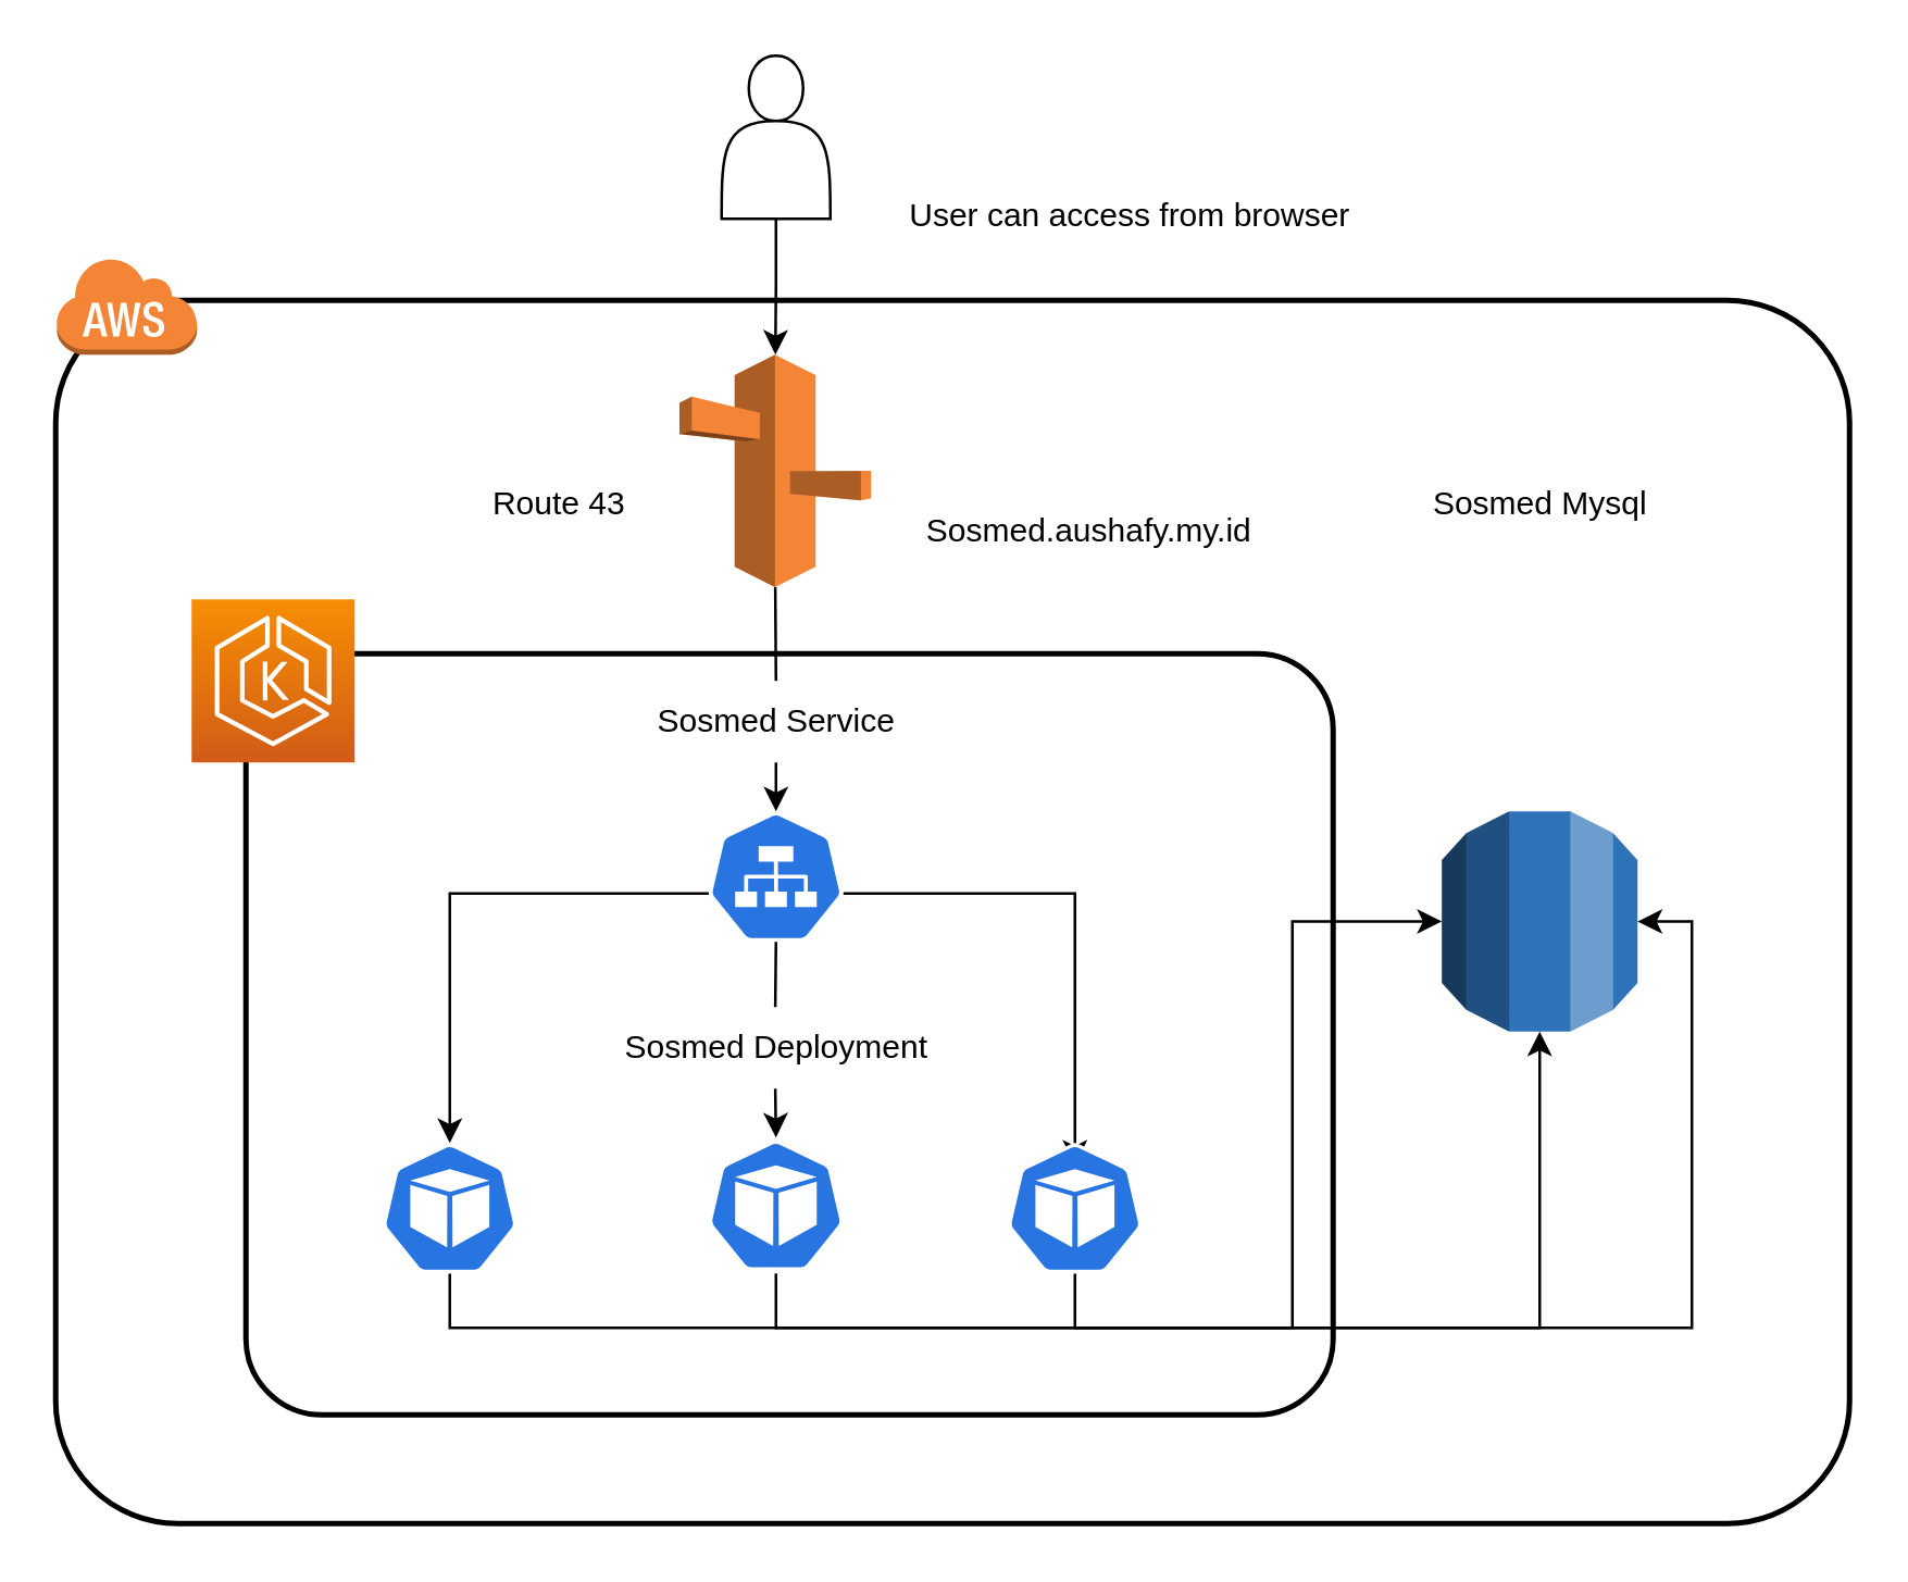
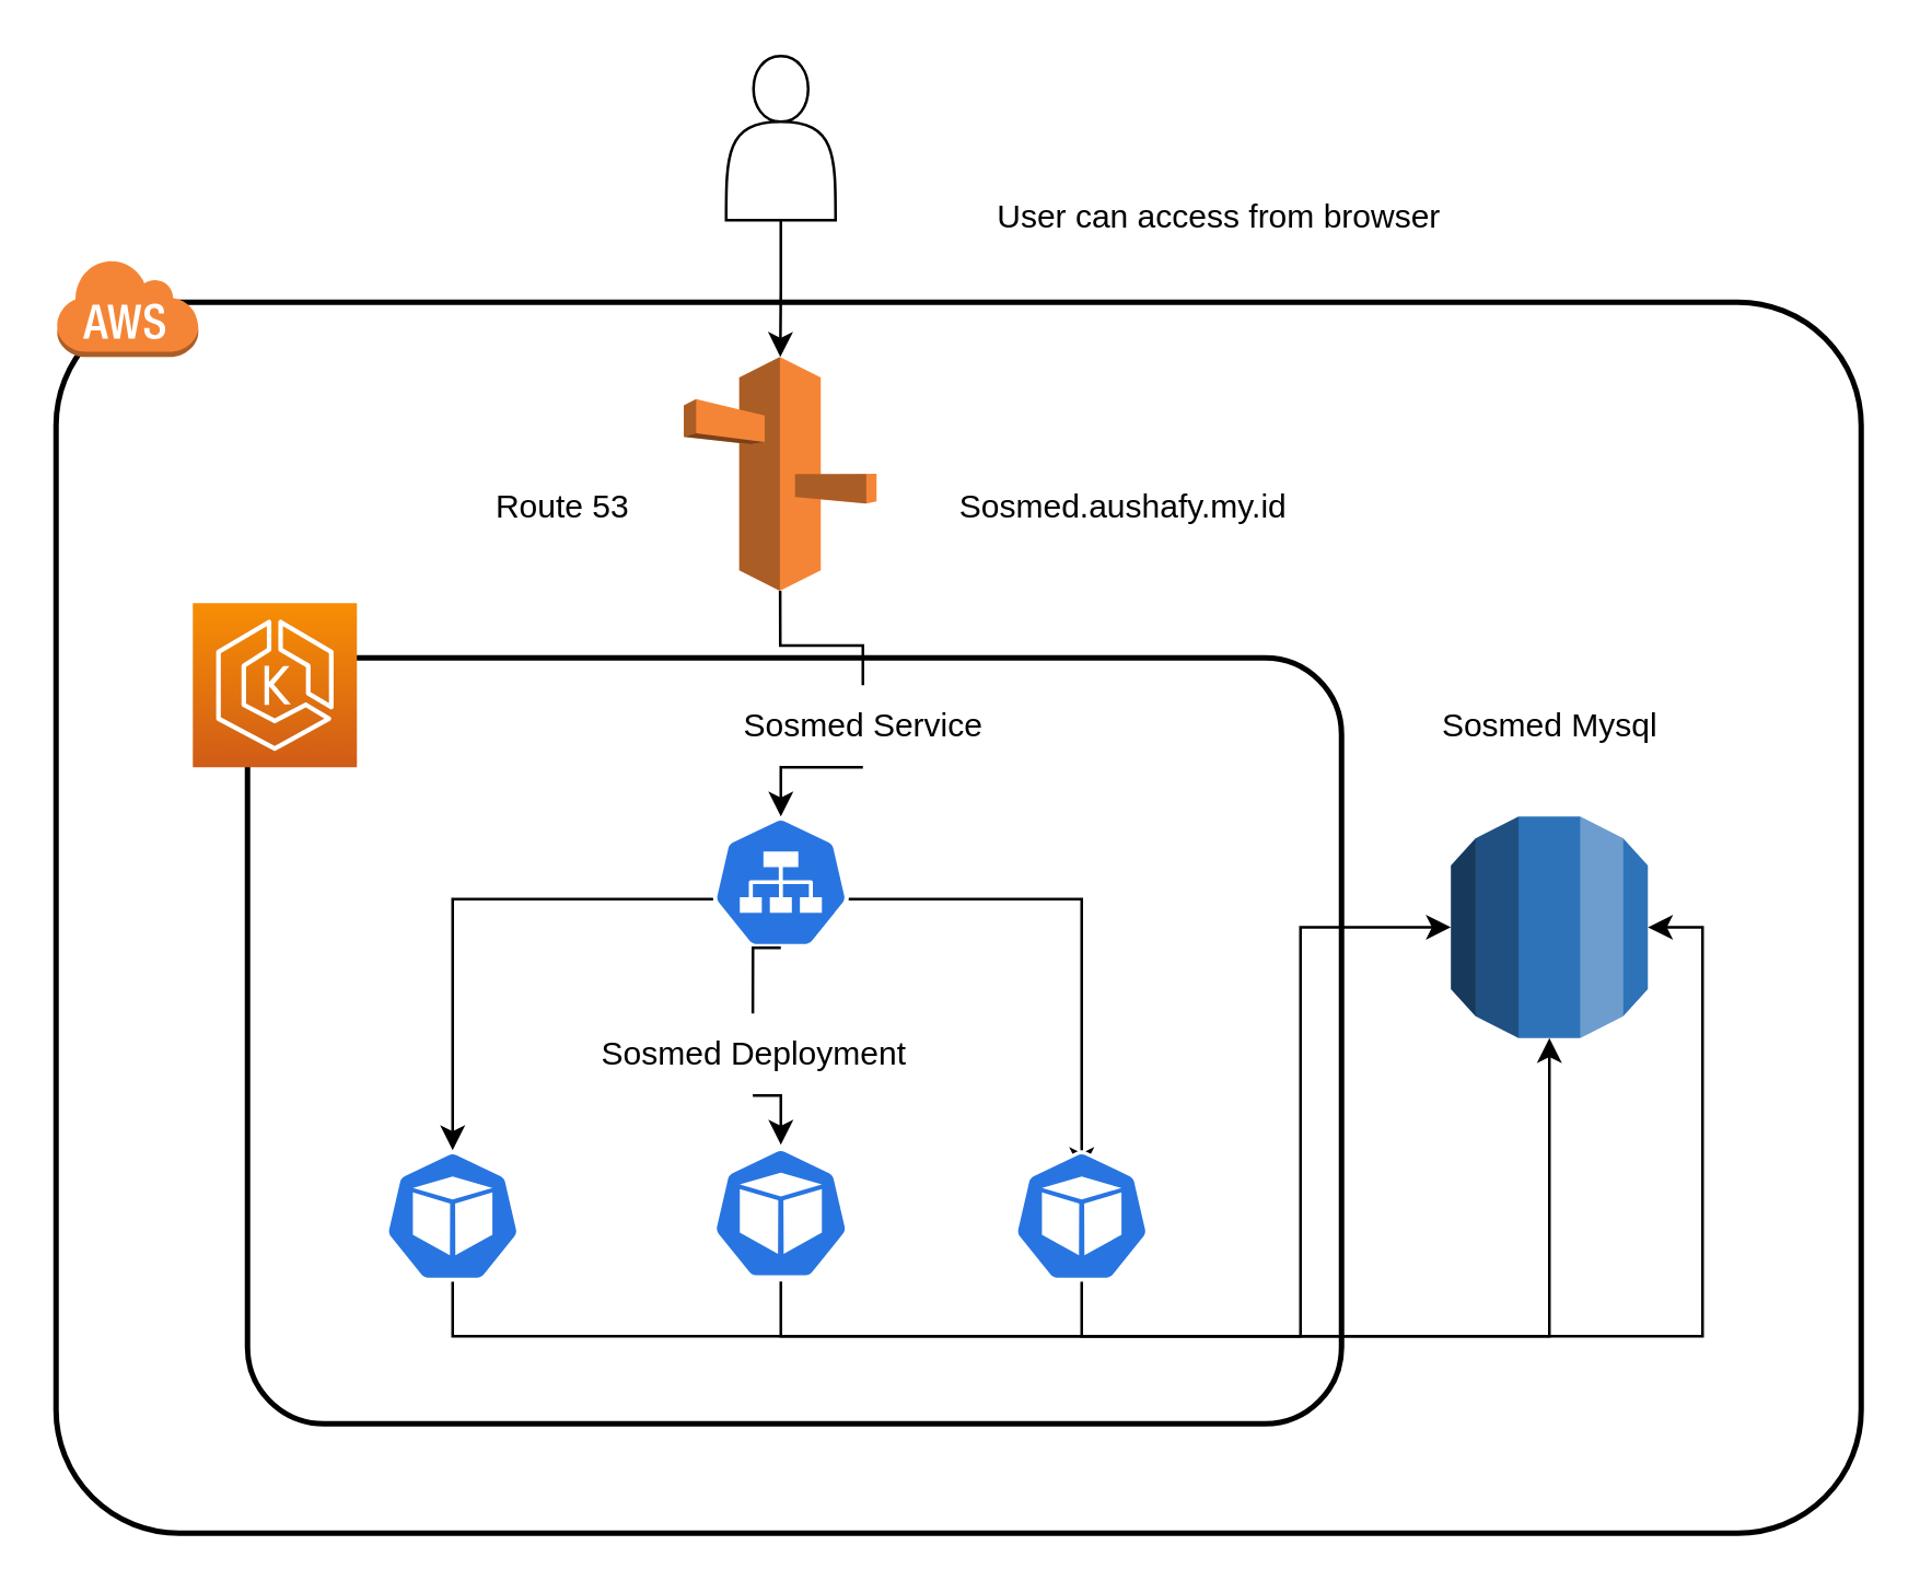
- <mxCell id="28" value="User can access from browser" style="text;html=1;align=center;verticalAlign=middle;resizable=0;points=[];autosize=1;strokeColor=none;fillColor=none;" vertex="1" parent="1"><mxGeometry x="320" y="64" width="190" height="30" as="geometry" /></mxCell>
+ <mxCell id="28" value="User can access from browser" style="text;html=1;align=center;verticalAlign=middle;resizable=0;points=[];autosize=1;strokeColor=none;fillColor=none;" vertex="1" parent="1"><mxGeometry x="350" y="64" width="190" height="30" as="geometry" /></mxCell>
- <mxCell id="20" value="Route 43" style="text;html=1;align=center;verticalAlign=middle;resizable=0;points=[];autosize=1;strokeColor=none;fillColor=none;" vertex="1" parent="1"><mxGeometry x="170" y="170" width="70" height="30" as="geometry" /></mxCell>
+ <mxCell id="20" value="Route 53" style="text;html=1;align=center;verticalAlign=middle;resizable=0;points=[];autosize=1;strokeColor=none;fillColor=none;" vertex="1" parent="1"><mxGeometry x="170" y="170" width="70" height="30" as="geometry" /></mxCell>
- <mxCell id="17" value="Sosmed Mysql" style="text;html=1;align=center;verticalAlign=middle;resizable=0;points=[];autosize=1;strokeColor=none;fillColor=none;" vertex="1" parent="1"><mxGeometry x="516" y="170" width="100" height="30" as="geometry" /></mxCell>
+ <mxCell id="17" value="Sosmed Mysql" style="text;html=1;align=center;verticalAlign=middle;resizable=0;points=[];autosize=1;strokeColor=none;fillColor=none;" vertex="1" parent="1"><mxGeometry x="516" y="250" width="100" height="30" as="geometry" /></mxCell>
- <mxCell id="21" value="Sosmed.aushafy.my.id" style="text;html=1;align=center;verticalAlign=middle;resizable=0;points=[];autosize=1;strokeColor=none;fillColor=none;" vertex="1" parent="1"><mxGeometry x="330" y="180" width="140" height="30" as="geometry" /></mxCell>
+ <mxCell id="21" value="Sosmed.aushafy.my.id" style="text;html=1;align=center;verticalAlign=middle;resizable=0;points=[];autosize=1;strokeColor=none;fillColor=none;" vertex="1" parent="1"><mxGeometry x="340" y="170" width="140" height="30" as="geometry" /></mxCell>
- <mxCell id="25" value="Sosmed Service" style="text;html=1;align=center;verticalAlign=middle;resizable=0;points=[];autosize=1;strokeColor=none;fillColor=none;" vertex="1" parent="1"><mxGeometry x="230" y="250" width="110" height="30" as="geometry" /></mxCell>
+ <mxCell id="25" value="Sosmed Service" style="text;html=1;align=center;verticalAlign=middle;resizable=0;points=[];autosize=1;strokeColor=none;fillColor=none;" vertex="1" parent="1"><mxGeometry x="260" y="250" width="110" height="30" as="geometry" /></mxCell>
- <mxCell id="23" value="Sosmed Deployment" style="text;html=1;align=center;verticalAlign=middle;resizable=0;points=[];autosize=1;strokeColor=none;fillColor=none;" vertex="1" parent="1"><mxGeometry x="219.75" y="370" width="130" height="30" as="geometry" /></mxCell>
+ <mxCell id="23" value="Sosmed Deployment" style="text;html=1;align=center;verticalAlign=middle;resizable=0;points=[];autosize=1;strokeColor=none;fillColor=none;" vertex="1" parent="1"><mxGeometry x="209.75" y="370" width="130" height="30" as="geometry" /></mxCell>
